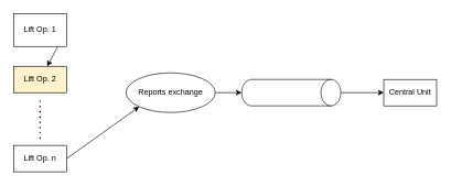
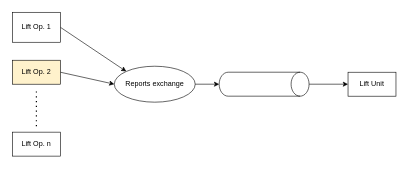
- <mxCell id="2" style="edgeStyle=none;rounded=0;orthogonalLoop=1;jettySize=auto;html=1;exitX=1;exitY=0.5;exitDx=0;exitDy=0;" parent="1" source="3" target="5" edge="1"><mxGeometry relative="1" as="geometry" /></mxCell>
+ <mxCell id="2" style="edgeStyle=none;rounded=0;orthogonalLoop=1;jettySize=auto;html=1;exitX=1;exitY=0.5;exitDx=0;exitDy=0;entryX=0;entryY=0;entryDx=0;entryDy=0;" parent="1" source="3" target="9" edge="1"><mxGeometry relative="1" as="geometry" /></mxCell>
+ <mxCell id="4" style="edgeStyle=none;rounded=0;orthogonalLoop=1;jettySize=auto;html=1;exitX=1;exitY=0.5;exitDx=0;exitDy=0;entryX=0;entryY=0.5;entryDx=0;entryDy=0;" parent="1" source="5" target="9" edge="1"><mxGeometry relative="1" as="geometry" /></mxCell>
- <mxCell id="13" value="Central Unit" style="rounded=0;whiteSpace=wrap;html=1;" parent="1" vertex="1"><mxGeometry x="580" y="120" width="80" height="40" as="geometry" /></mxCell>
+ <mxCell id="13" value="Lift Unit" style="rounded=0;whiteSpace=wrap;html=1;" parent="1" vertex="1"><mxGeometry x="580" y="120" width="80" height="40" as="geometry" /></mxCell>
- <mxCell id="6" style="edgeStyle=none;rounded=0;orthogonalLoop=1;jettySize=auto;html=1;exitX=1;exitY=0.5;exitDx=0;exitDy=0;entryX=0;entryY=1;entryDx=0;entryDy=0;" parent="1" source="7" target="9" edge="1"><mxGeometry relative="1" as="geometry" /></mxCell>
